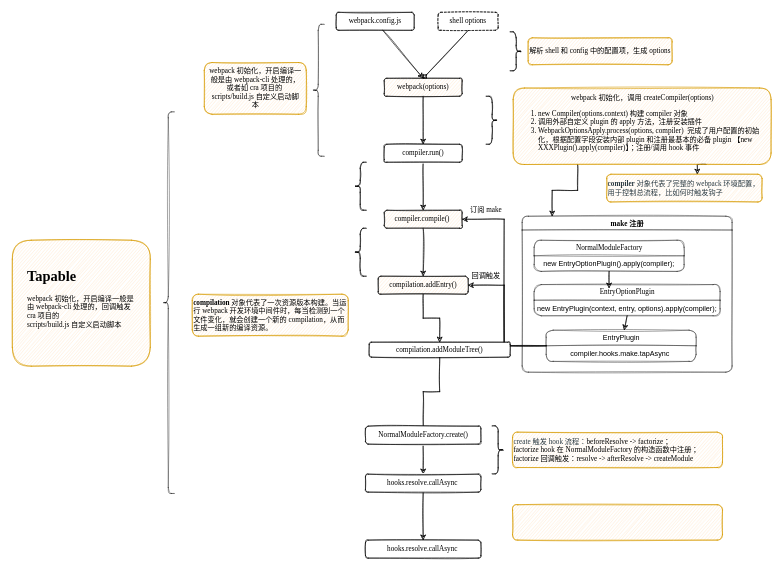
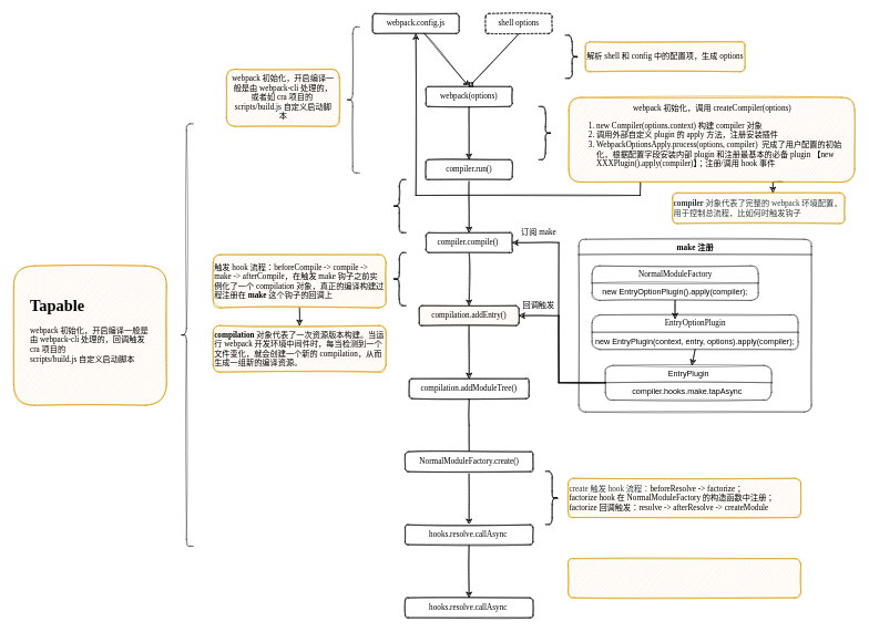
- <mxCell id="5" value="webpack(options)" style="rounded=1;whiteSpace=wrap;html=1;fontFamily=Comic Sans MS;sketch=1;fillColor=#ffe6cc;" vertex="1" parent="1"><mxGeometry x="640" y="130" width="130" height="30" as="geometry" /></mxCell>
+ <mxCell id="5" value="webpack(options)" style="rounded=1;whiteSpace=wrap;html=1;fontFamily=Comic Sans MS;sketch=1;" vertex="1" parent="1"><mxGeometry x="640" y="130" width="130" height="30" as="geometry" /></mxCell>
- <mxCell id="13" style="edgeStyle=orthogonalEdgeStyle;rounded=0;sketch=1;orthogonalLoop=1;jettySize=auto;html=1;exitX=0.25;exitY=1;exitDx=0;exitDy=0;entryX=0.143;entryY=0;entryDx=0;entryDy=0;entryPerimeter=0;fontFamily=Comic Sans MS;" edge="1" parent="1" source="15" target="32"><mxGeometry relative="1" as="geometry" /></mxCell>
+ <mxCell id="13" style="edgeStyle=orthogonalEdgeStyle;rounded=0;sketch=1;orthogonalLoop=1;jettySize=auto;html=1;exitX=0.25;exitY=1;exitDx=0;exitDy=0;fontFamily=Comic Sans MS;" edge="1" parent="1" source="15" target="3"><mxGeometry relative="1" as="geometry" /></mxCell>
- <mxCell id="11" value="&lt;span&gt;compiler.compile()&amp;nbsp;&lt;/span&gt;" style="rounded=1;whiteSpace=wrap;html=1;fontFamily=Comic Sans MS;sketch=1;fillColor=#ffe6cc;" vertex="1" parent="1"><mxGeometry x="640" y="350" width="130" height="30" as="geometry" /></mxCell>
+ <mxCell id="11" value="&lt;span&gt;compiler.compile()&amp;nbsp;&lt;/span&gt;" style="rounded=1;whiteSpace=wrap;html=1;fontFamily=Comic Sans MS;sketch=1;" vertex="1" parent="1"><mxGeometry x="640" y="350" width="130" height="30" as="geometry" /></mxCell>
+ <mxCell id="30" value="&lt;span&gt;触发 hook 流程：beforeCompile -&amp;gt; compile -&amp;gt; make -&amp;gt; afterCompile，在触发 make 钩子之前实例化了一个 compilation 对象，&lt;/span&gt;真正的编译构建过程注册在 &lt;b&gt;make&lt;/b&gt; 这个钩子的回调上" style="text;html=1;whiteSpace=wrap;verticalAlign=middle;overflow=hidden;rounded=1;fontFamily=Comic Sans MS;shadow=0;glass=0;sketch=1;imageAspect=1;sketchStyle=rough;strokeColor=#d79b00;fillColor=#ffe6cc;fillStyle=auto;align=left;" vertex="1" parent="1"><mxGeometry x="320" y="383.13" width="260" height="80" as="geometry" /></mxCell>
+ <mxCell id="29" value="" style="edgeStyle=none;rounded=0;sketch=1;orthogonalLoop=1;jettySize=auto;html=1;fontFamily=Comic Sans MS;" edge="1" parent="1" source="30" target="31"><mxGeometry relative="1" as="geometry" /></mxCell>
- <mxCell id="46" value="&lt;span&gt;compilation.addModuleTree()&lt;/span&gt;" style="rounded=1;whiteSpace=wrap;html=1;fontFamily=Comic Sans MS;sketch=1;" vertex="1" parent="1"><mxGeometry x="615" y="570" width="235" height="25" as="geometry" /></mxCell>
+ <mxCell id="46" value="&lt;span&gt;compilation.addModuleTree()&lt;/span&gt;" style="rounded=1;whiteSpace=wrap;html=1;fontFamily=Comic Sans MS;sketch=1;" vertex="1" parent="1"><mxGeometry x="615" y="570" width="180" height="30" as="geometry" /></mxCell>
- <mxCell id="48" value="NormalModuleFactory.create()" style="rounded=1;whiteSpace=wrap;html=1;fontFamily=Comic Sans MS;sketch=1;" vertex="1" parent="1"><mxGeometry x="608.75" y="710" width="192.5" height="30" as="geometry" /></mxCell>
+ <mxCell id="48" value="NormalModuleFactory.create()" style="rounded=1;whiteSpace=wrap;html=1;fontFamily=Comic Sans MS;sketch=1;" vertex="1" parent="1"><mxGeometry x="608.75" y="680" width="192.5" height="30" as="geometry" /></mxCell>
